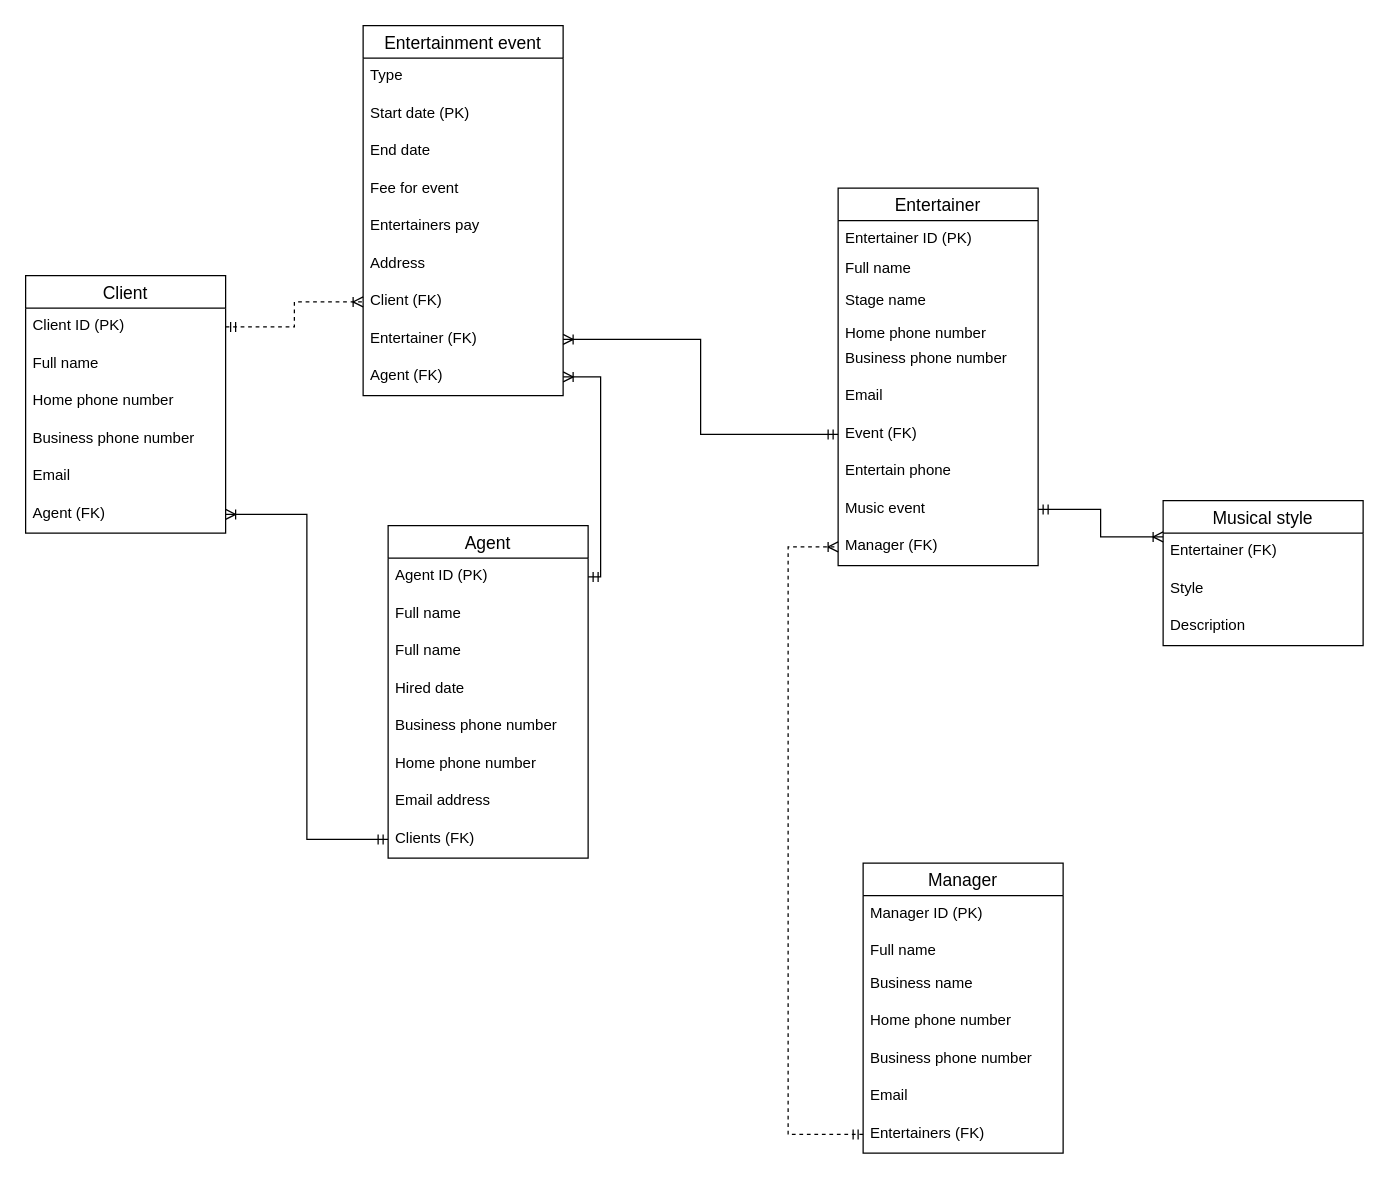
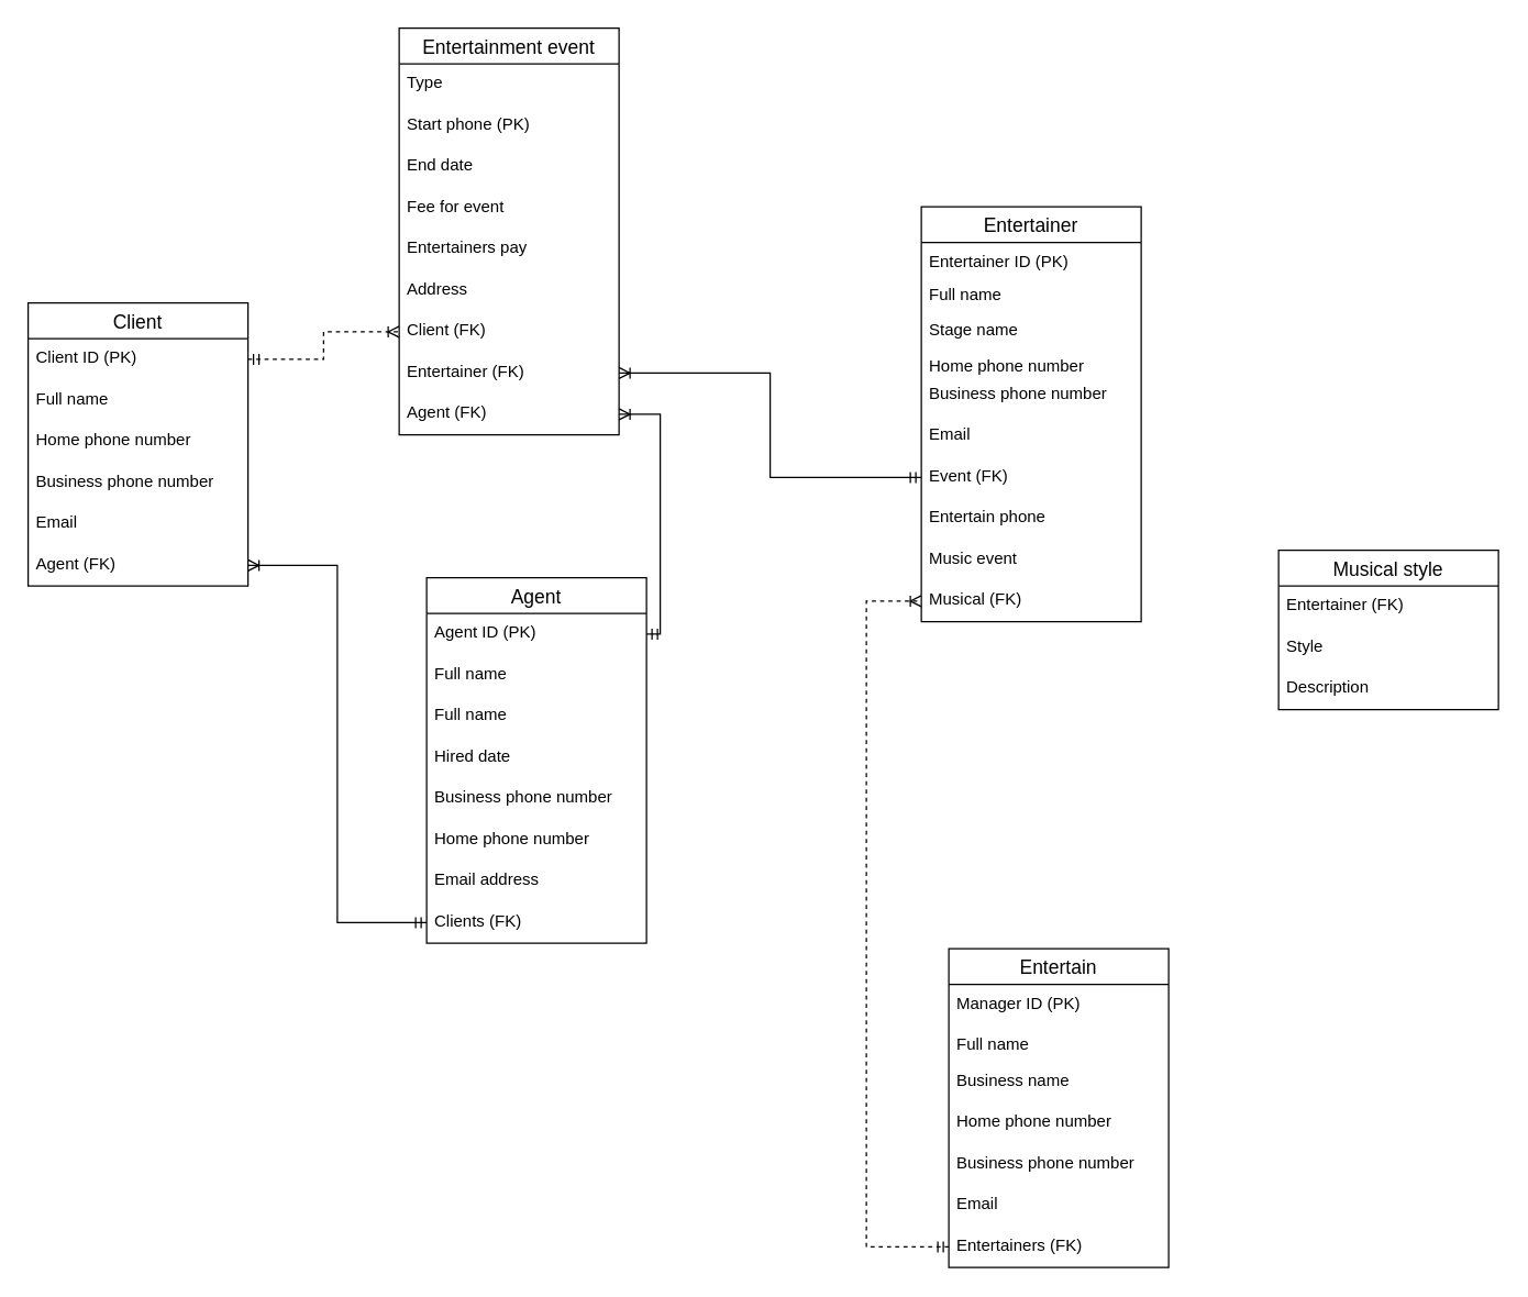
- <mxCell id="20" value="Start date (PK)" style="text;strokeColor=none;fillColor=none;spacingLeft=4;spacingRight=4;overflow=hidden;rotatable=0;points=[[0,0.5],[1,0.5]];portConstraint=eastwest;fontSize=12;" parent="18" vertex="1"><mxGeometry y="56" width="160" height="30" as="geometry" /></mxCell>
+ <mxCell id="20" value="Start phone (PK)" style="text;strokeColor=none;fillColor=none;spacingLeft=4;spacingRight=4;overflow=hidden;rotatable=0;points=[[0,0.5],[1,0.5]];portConstraint=eastwest;fontSize=12;" parent="18" vertex="1"><mxGeometry y="56" width="160" height="30" as="geometry" /></mxCell>
- <mxCell id="53" value="" style="edgeStyle=orthogonalEdgeStyle;fontSize=12;html=1;endArrow=ERoneToMany;startArrow=ERmandOne;rounded=0;exitX=1;exitY=0.5;exitDx=0;exitDy=0;entryX=0;entryY=0.25;entryDx=0;entryDy=0;" parent="1" source="50" target="28" edge="1"><mxGeometry width="100" height="100" relative="1" as="geometry"><mxPoint x="760" y="200" as="sourcePoint" /><mxPoint x="860" y="100" as="targetPoint" /></mxGeometry></mxCell>
- <mxCell id="51" value="Manager (FK)" style="text;strokeColor=none;fillColor=none;spacingLeft=4;spacingRight=4;overflow=hidden;rotatable=0;points=[[0,0.5],[1,0.5]];portConstraint=eastwest;fontSize=12;" parent="41" vertex="1"><mxGeometry y="272" width="160" height="30" as="geometry" /></mxCell>
+ <mxCell id="51" value="Musical (FK)" style="text;strokeColor=none;fillColor=none;spacingLeft=4;spacingRight=4;overflow=hidden;rotatable=0;points=[[0,0.5],[1,0.5]];portConstraint=eastwest;fontSize=12;" parent="41" vertex="1"><mxGeometry y="272" width="160" height="30" as="geometry" /></mxCell>
- <mxCell id="33" value="Manager" style="swimlane;fontStyle=0;childLayout=stackLayout;horizontal=1;startSize=26;horizontalStack=0;resizeParent=1;resizeParentMax=0;resizeLast=0;collapsible=1;marginBottom=0;align=center;fontSize=14;" parent="1" vertex="1"><mxGeometry x="690" y="690" width="160" height="232" as="geometry" /></mxCell>
+ <mxCell id="33" value="Entertain" style="swimlane;fontStyle=0;childLayout=stackLayout;horizontal=1;startSize=26;horizontalStack=0;resizeParent=1;resizeParentMax=0;resizeLast=0;collapsible=1;marginBottom=0;align=center;fontSize=14;" parent="1" vertex="1"><mxGeometry x="690" y="690" width="160" height="232" as="geometry" /></mxCell>
